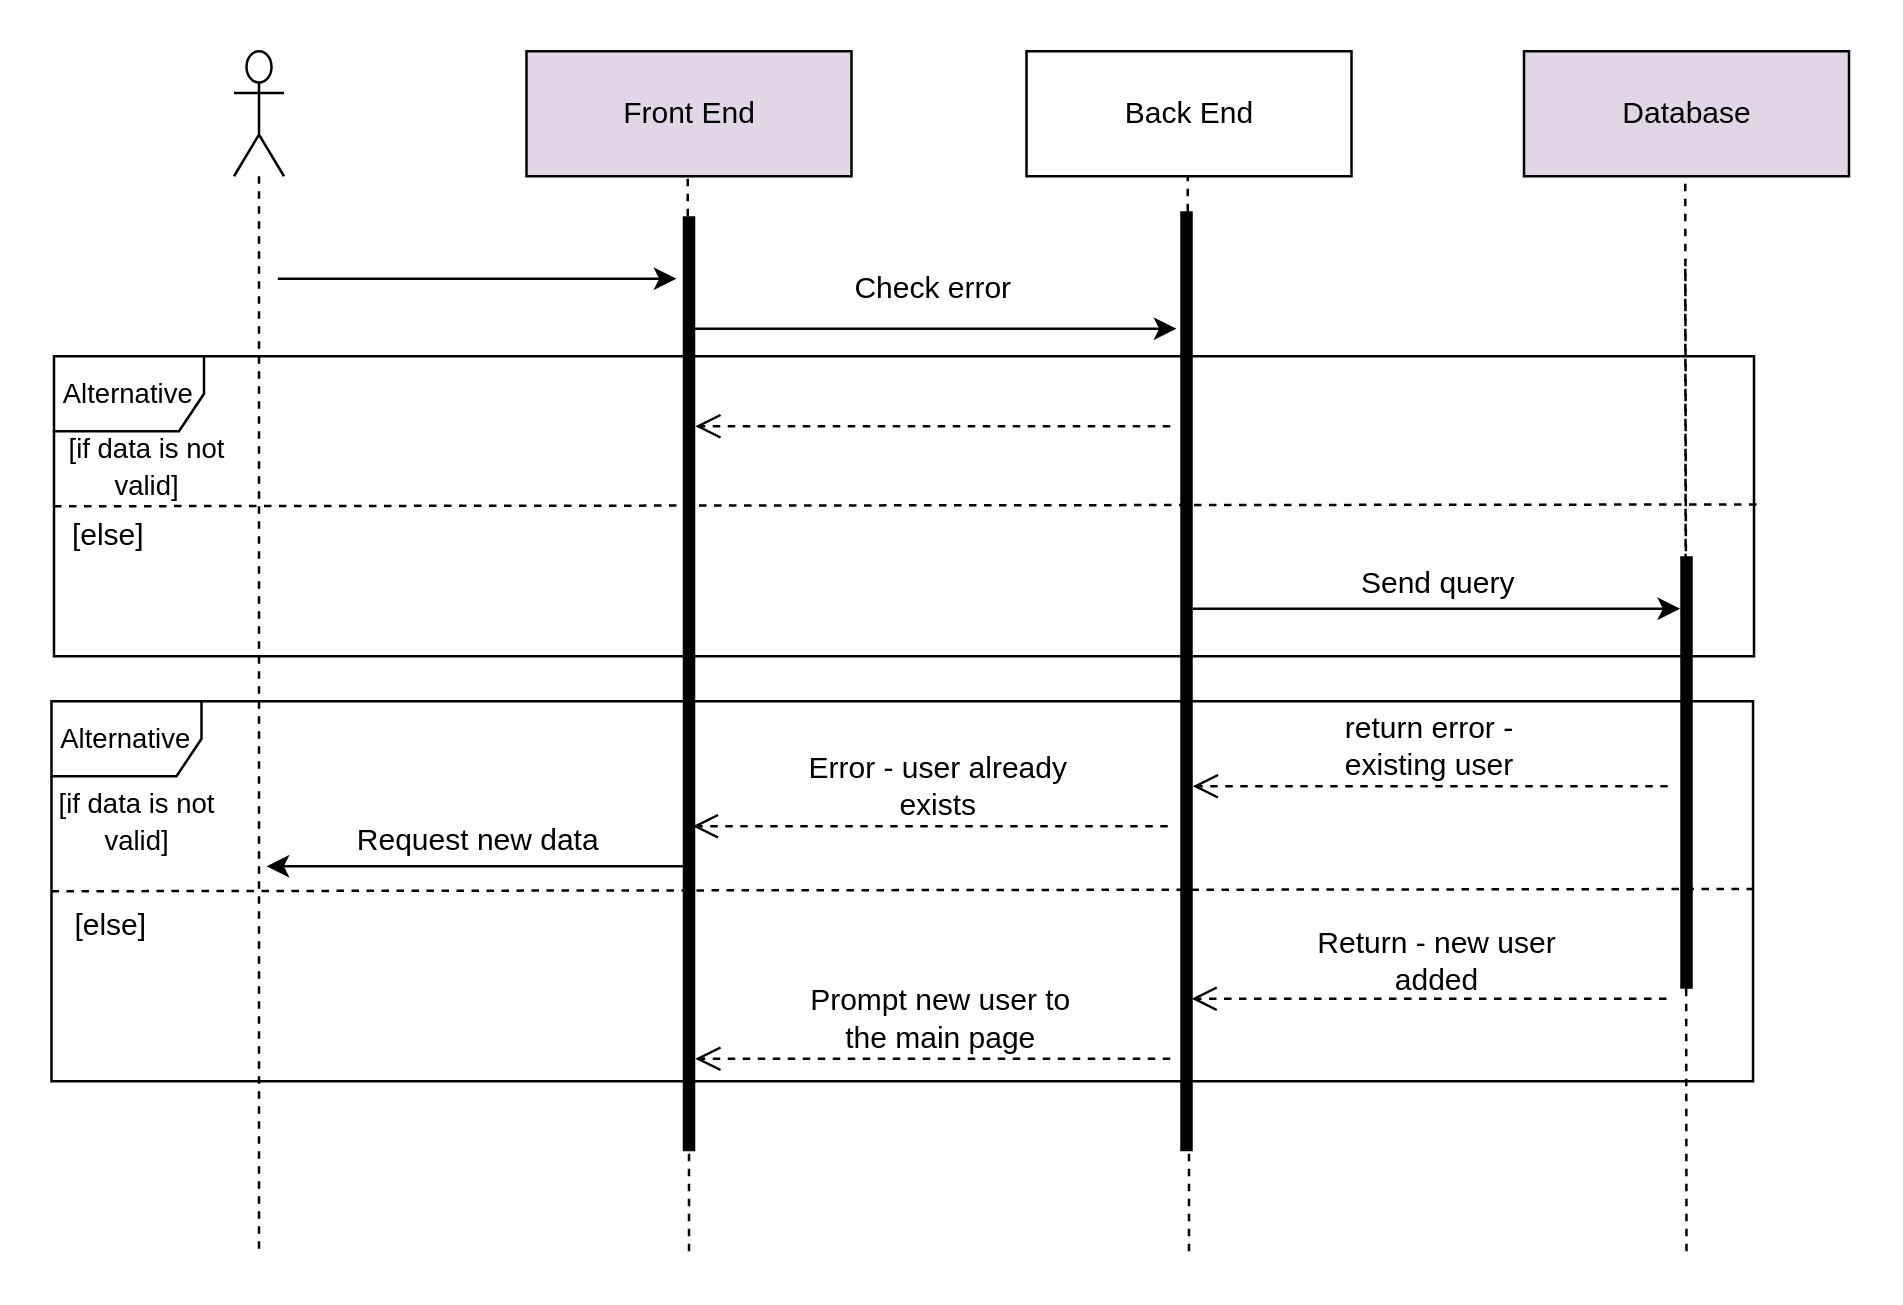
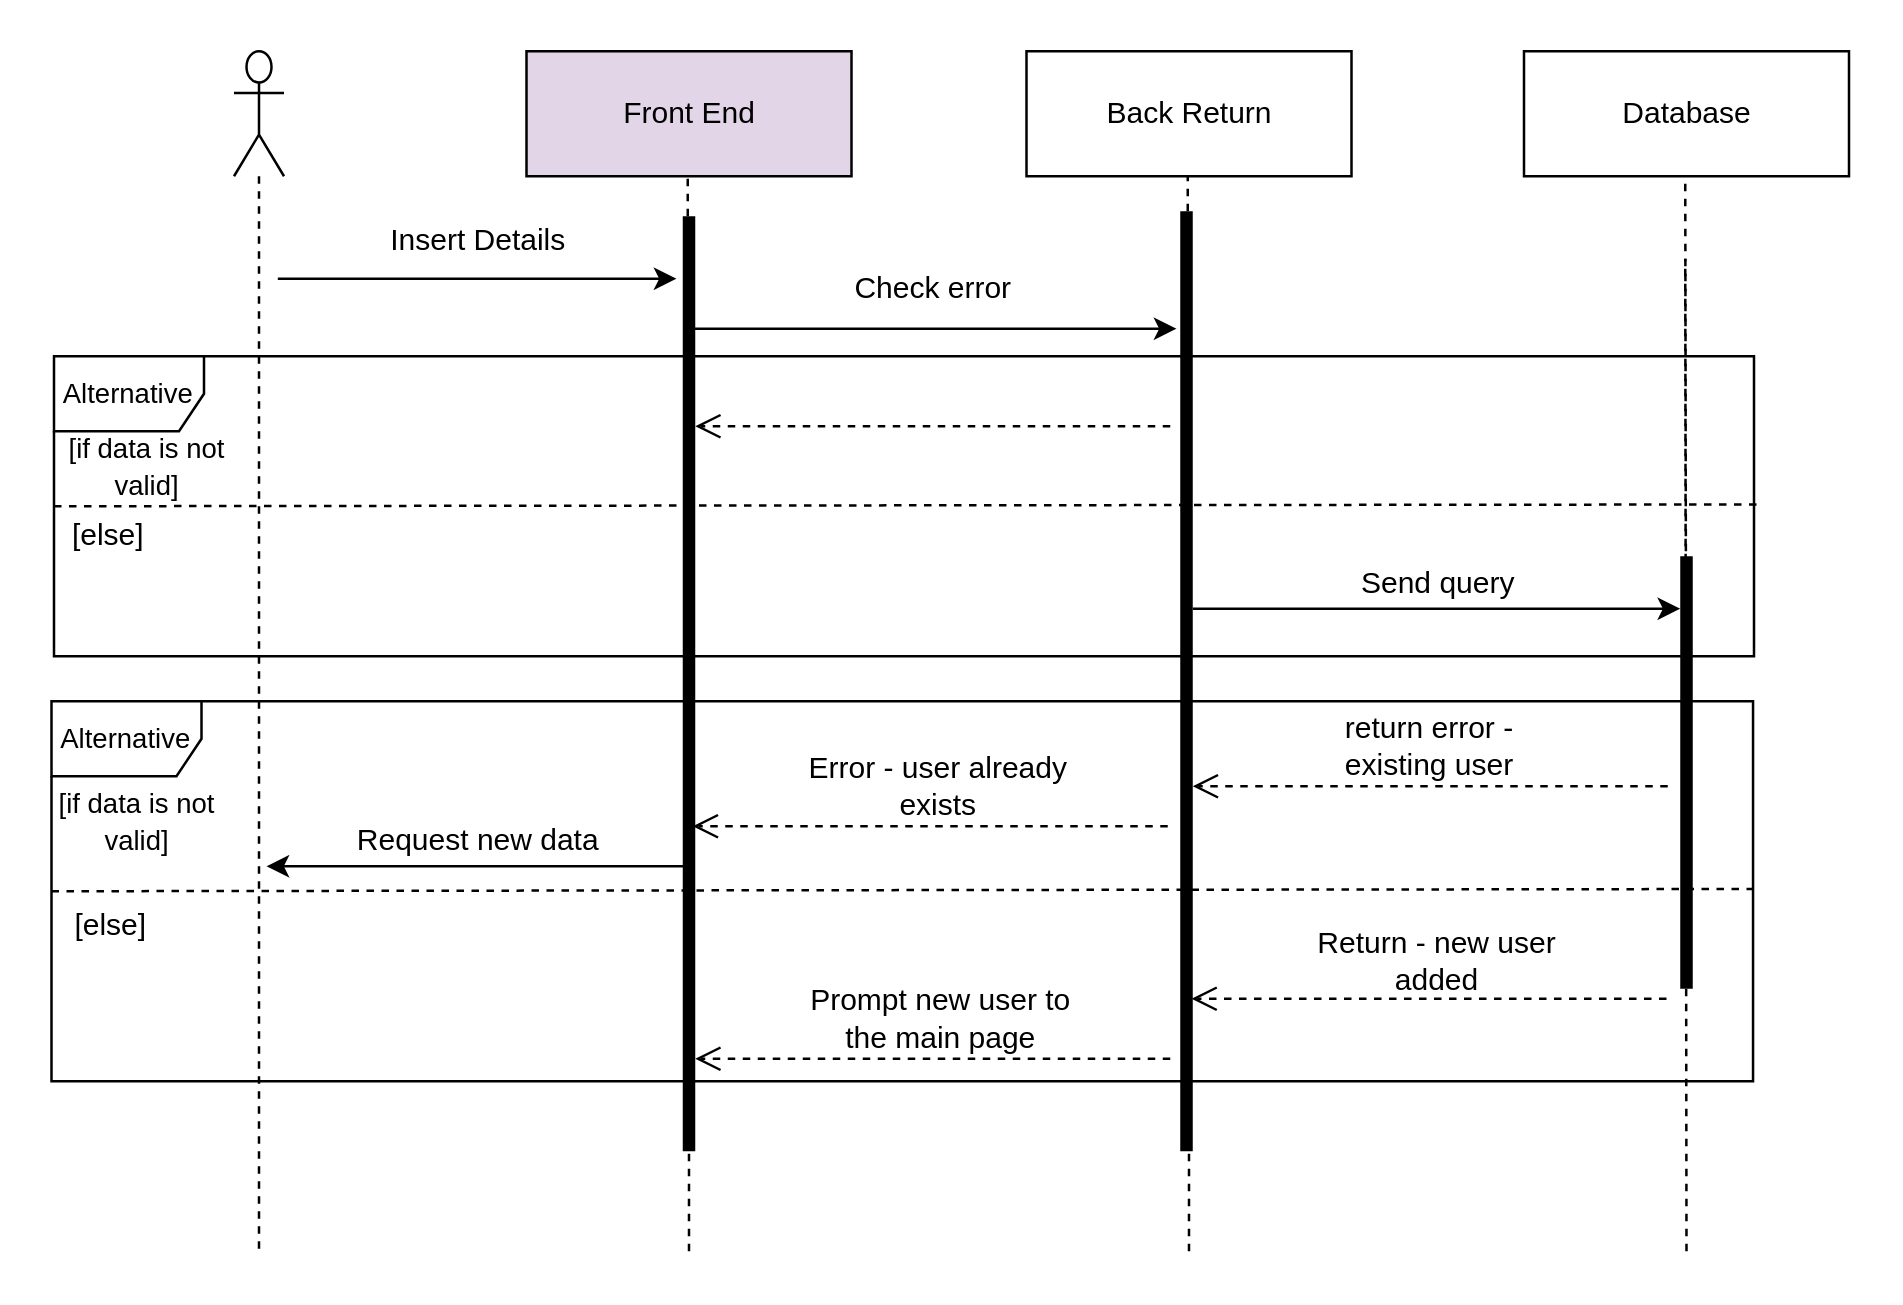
- <mxCell id="5" value="Back End" style="html=1;" parent="1" vertex="1"><mxGeometry x="410" y="20" width="130" height="50" as="geometry" /></mxCell>
+ <mxCell id="5" value="Back Return" style="html=1;" parent="1" vertex="1"><mxGeometry x="410" y="20" width="130" height="50" as="geometry" /></mxCell>
- <mxCell id="7" value="Database" style="html=1;fillColor=#e1d5e7;" parent="1" vertex="1"><mxGeometry x="609" y="20" width="130" height="50" as="geometry" /></mxCell>
+ <mxCell id="7" value="Database" style="html=1;" parent="1" vertex="1"><mxGeometry x="609" y="20" width="130" height="50" as="geometry" /></mxCell>
+ <mxCell id="10" value="Insert Details" style="text;html=1;strokeColor=none;fillColor=none;align=center;verticalAlign=middle;whiteSpace=wrap;rounded=0;" parent="1" vertex="1"><mxGeometry x="146" y="86" width="90" height="20" as="geometry" /></mxCell>
